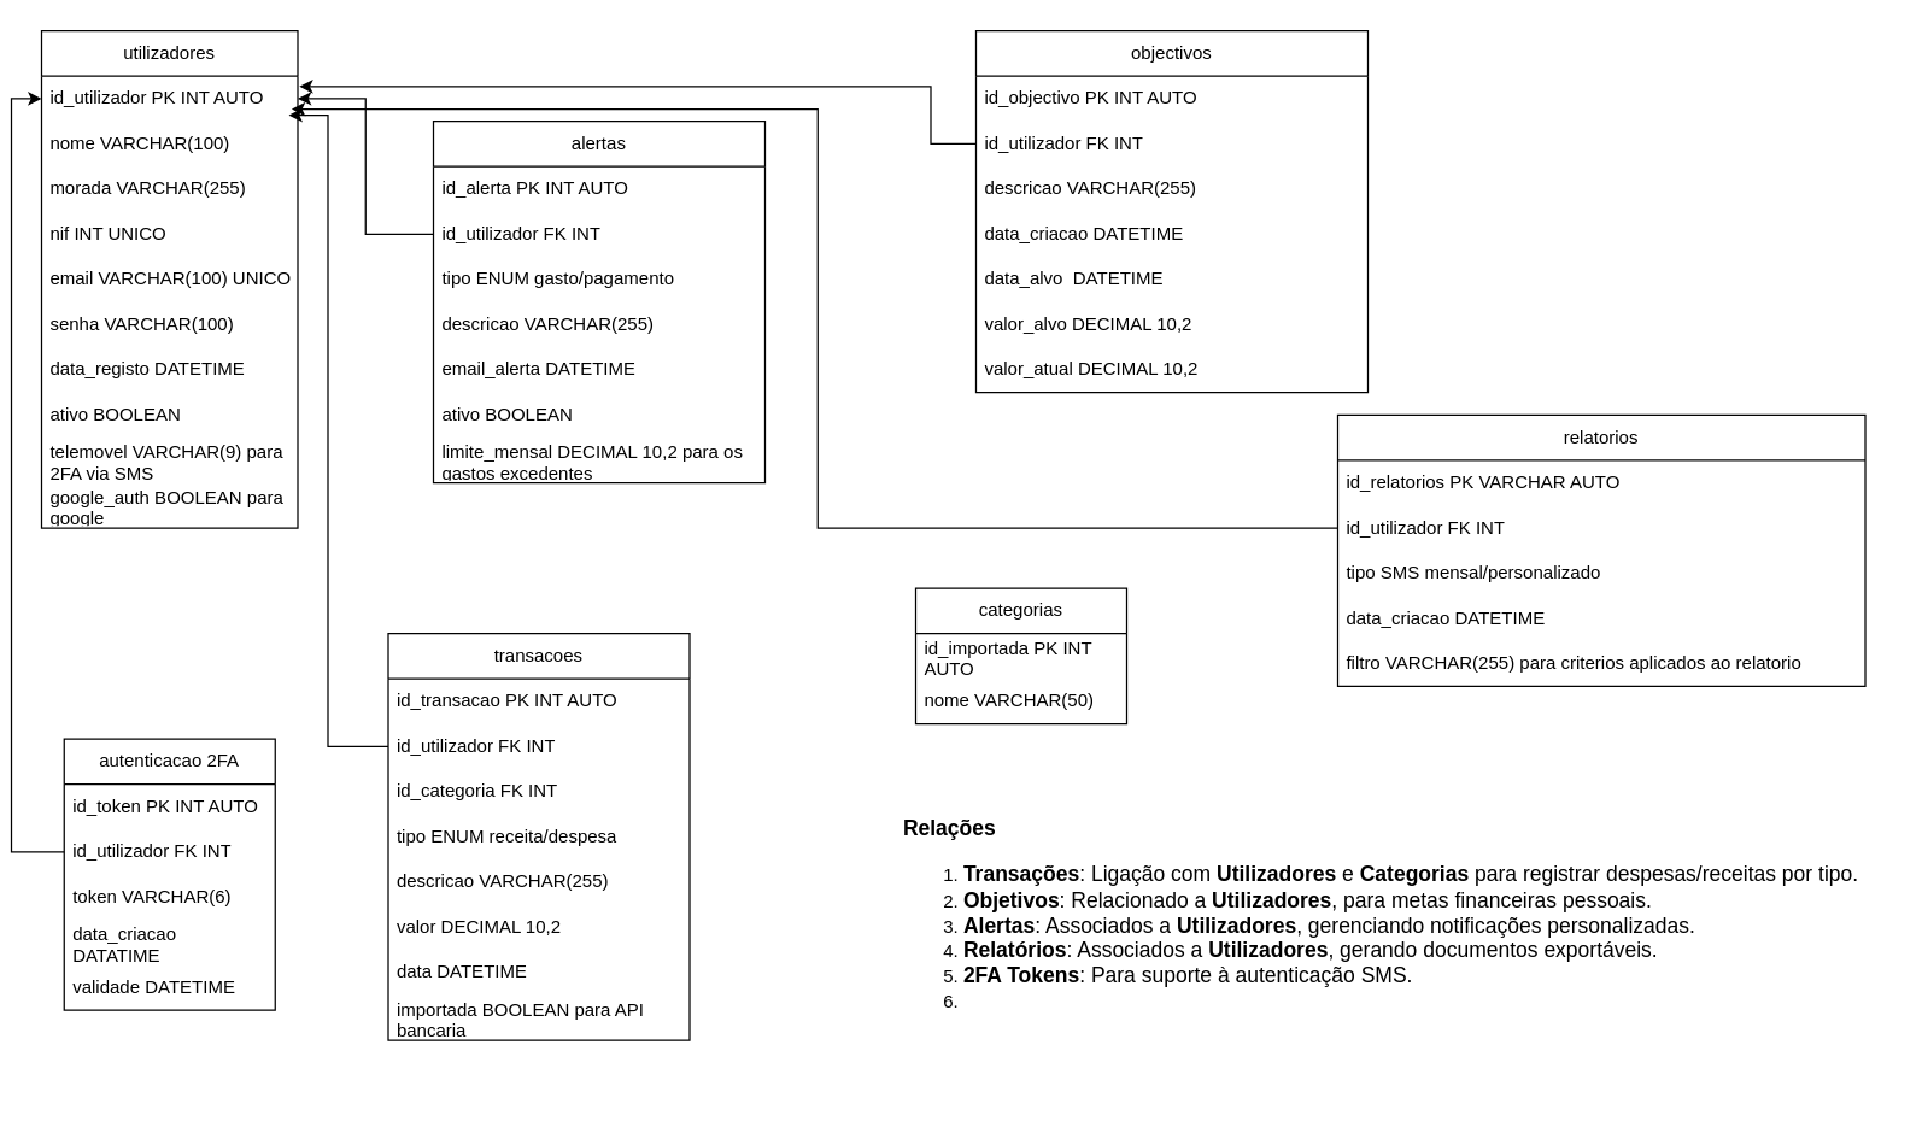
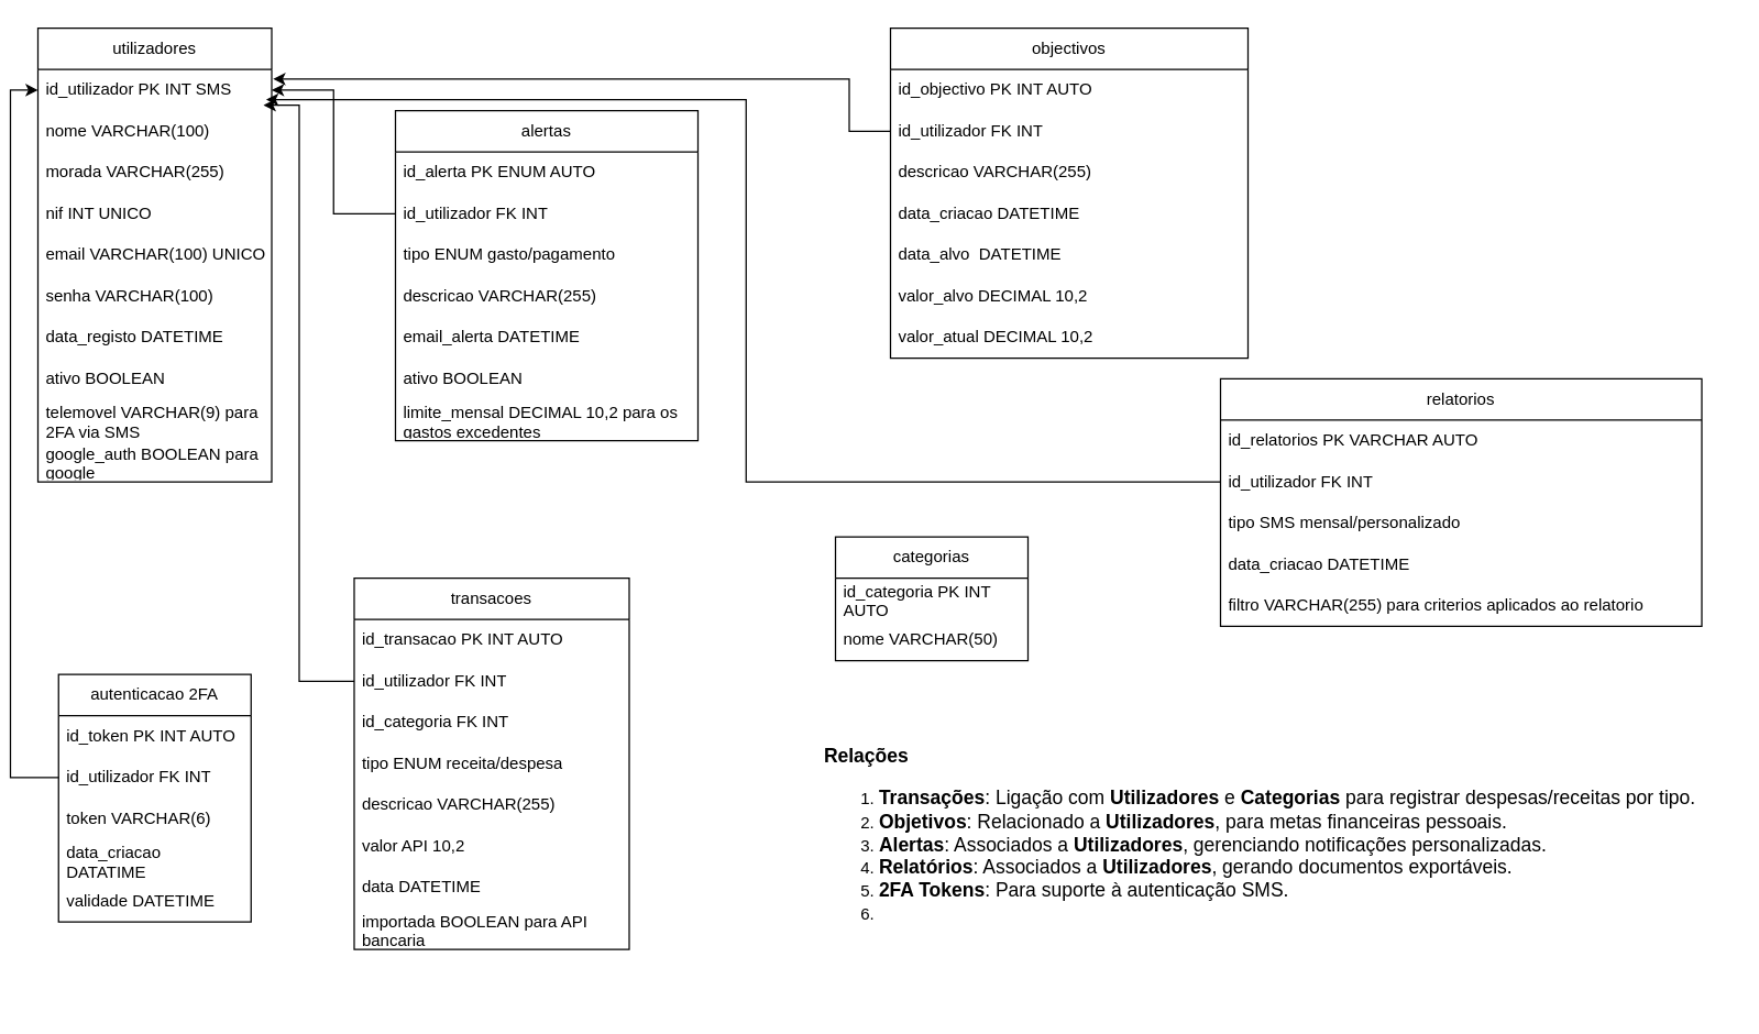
- <mxCell id="3" value="id_utilizador PK INT AUTO" style="text;strokeColor=none;fillColor=none;align=left;verticalAlign=middle;spacingLeft=4;spacingRight=4;overflow=hidden;points=[[0,0.5],[1,0.5]];portConstraint=eastwest;rotatable=0;whiteSpace=wrap;html=1;" vertex="1" parent="2"><mxGeometry y="30" width="170" height="30" as="geometry" /></mxCell>
+ <mxCell id="3" value="id_utilizador PK INT SMS" style="text;strokeColor=none;fillColor=none;align=left;verticalAlign=middle;spacingLeft=4;spacingRight=4;overflow=hidden;points=[[0,0.5],[1,0.5]];portConstraint=eastwest;rotatable=0;whiteSpace=wrap;html=1;" vertex="1" parent="2"><mxGeometry y="30" width="170" height="30" as="geometry" /></mxCell>
- <mxCell id="26" value="id_alerta PK INT AUTO" style="text;strokeColor=none;fillColor=none;align=left;verticalAlign=middle;spacingLeft=4;spacingRight=4;overflow=hidden;points=[[0,0.5],[1,0.5]];portConstraint=eastwest;rotatable=0;whiteSpace=wrap;html=1;" vertex="1" parent="25"><mxGeometry y="30" width="220" height="30" as="geometry" /></mxCell>
+ <mxCell id="26" value="id_alerta PK ENUM AUTO" style="text;strokeColor=none;fillColor=none;align=left;verticalAlign=middle;spacingLeft=4;spacingRight=4;overflow=hidden;points=[[0,0.5],[1,0.5]];portConstraint=eastwest;rotatable=0;whiteSpace=wrap;html=1;" vertex="1" parent="25"><mxGeometry y="30" width="220" height="30" as="geometry" /></mxCell>
- <mxCell id="23" value="id_importada PK INT AUTO" style="text;strokeColor=none;fillColor=none;align=left;verticalAlign=middle;spacingLeft=4;spacingRight=4;overflow=hidden;points=[[0,0.5],[1,0.5]];portConstraint=eastwest;rotatable=0;whiteSpace=wrap;html=1;" vertex="1" parent="22"><mxGeometry y="30" width="140" height="30" as="geometry" /></mxCell>
+ <mxCell id="23" value="id_categoria PK INT AUTO" style="text;strokeColor=none;fillColor=none;align=left;verticalAlign=middle;spacingLeft=4;spacingRight=4;overflow=hidden;points=[[0,0.5],[1,0.5]];portConstraint=eastwest;rotatable=0;whiteSpace=wrap;html=1;" vertex="1" parent="22"><mxGeometry y="30" width="140" height="30" as="geometry" /></mxCell>
- <mxCell id="19" value="valor DECIMAL 10,2" style="text;strokeColor=none;fillColor=none;align=left;verticalAlign=middle;spacingLeft=4;spacingRight=4;overflow=hidden;points=[[0,0.5],[1,0.5]];portConstraint=eastwest;rotatable=0;whiteSpace=wrap;html=1;" vertex="1" parent="13"><mxGeometry y="180" width="200" height="30" as="geometry" /></mxCell>
+ <mxCell id="19" value="valor API 10,2" style="text;strokeColor=none;fillColor=none;align=left;verticalAlign=middle;spacingLeft=4;spacingRight=4;overflow=hidden;points=[[0,0.5],[1,0.5]];portConstraint=eastwest;rotatable=0;whiteSpace=wrap;html=1;" vertex="1" parent="13"><mxGeometry y="180" width="200" height="30" as="geometry" /></mxCell>
